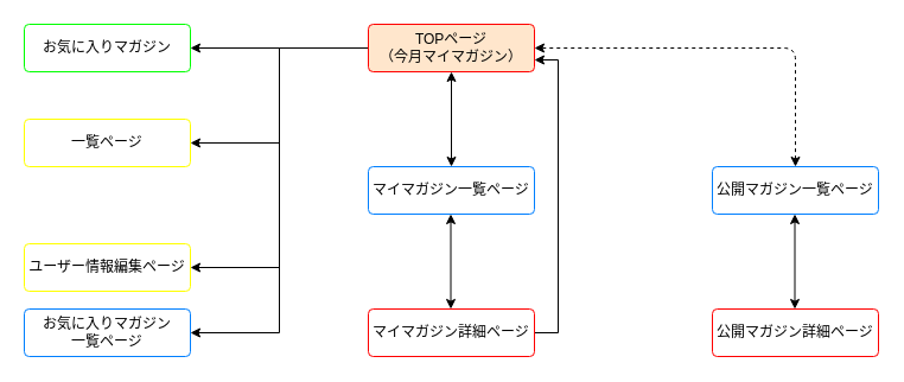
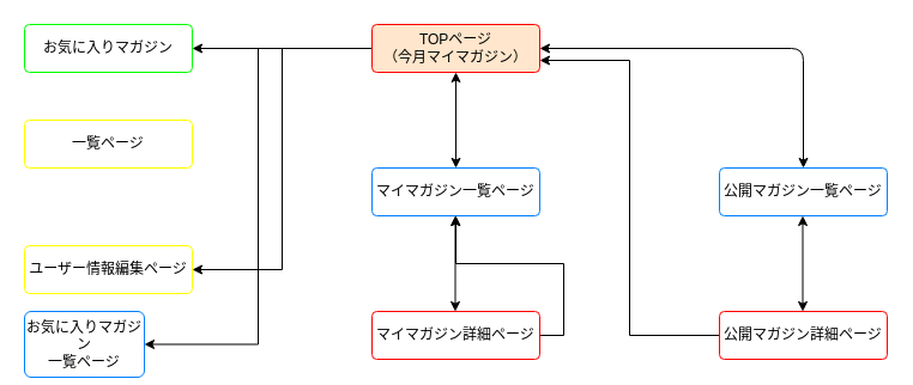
- <mxCell id="19" value="" style="endArrow=classic;startArrow=classic;html=1;exitX=0.5;exitY=0;exitDx=0;exitDy=0;edgeStyle=orthogonalEdgeStyle;entryX=1;entryY=0.5;entryDx=0;entryDy=0;dashed=1;" edge="1" parent="1" source="10" target="6"><mxGeometry width="50" height="50" relative="1" as="geometry"><mxPoint x="400" y="160" as="sourcePoint" /><mxPoint x="400" y="80" as="targetPoint" /></mxGeometry></mxCell>
+ <mxCell id="19" value="" style="endArrow=classic;startArrow=classic;html=1;exitX=0.5;exitY=0;exitDx=0;exitDy=0;edgeStyle=orthogonalEdgeStyle;entryX=1;entryY=0.5;entryDx=0;entryDy=0;" edge="1" parent="1" source="10" target="6"><mxGeometry width="50" height="50" relative="1" as="geometry"><mxPoint x="400" y="160" as="sourcePoint" /><mxPoint x="400" y="80" as="targetPoint" /></mxGeometry></mxCell>
- <mxCell id="2" style="edgeStyle=orthogonalEdgeStyle;rounded=0;orthogonalLoop=1;jettySize=auto;html=1;entryX=1;entryY=0.5;entryDx=0;entryDy=0;" edge="1" parent="1" source="6" target="14"><mxGeometry relative="1" as="geometry" /></mxCell>
- <mxCell id="8" style="edgeStyle=orthogonalEdgeStyle;rounded=0;orthogonalLoop=1;jettySize=auto;html=1;exitX=1;exitY=0.5;exitDx=0;exitDy=0;entryX=1;entryY=0.75;entryDx=0;entryDy=0;" edge="1" parent="1" source="9" target="6"><mxGeometry relative="1" as="geometry" /></mxCell>
+ <mxCell id="8" style="edgeStyle=orthogonalEdgeStyle;rounded=0;orthogonalLoop=1;jettySize=auto;html=1;exitX=1;exitY=0.5;exitDx=0;exitDy=0;" edge="1" parent="1" source="9" target="7"><mxGeometry relative="1" as="geometry" /></mxCell>
+ <mxCell id="11" style="edgeStyle=orthogonalEdgeStyle;rounded=0;orthogonalLoop=1;jettySize=auto;html=1;exitX=0;exitY=0.5;exitDx=0;exitDy=0;entryX=1;entryY=0.75;entryDx=0;entryDy=0;" edge="1" parent="1" source="12" target="6"><mxGeometry relative="1" as="geometry" /></mxCell>
- <mxCell id="15" value="お気に入りマガジン&lt;br&gt;一覧ページ" style="rounded=1;arcSize=10;whiteSpace=wrap;html=1;align=center;strokeColor=#007FFF;" vertex="1" parent="1"><mxGeometry x="20" y="260" width="140" height="40" as="geometry" /></mxCell>
+ <mxCell id="15" value="お気に入りマガジン&lt;br&gt;一覧ページ" style="rounded=1;arcSize=10;whiteSpace=wrap;html=1;align=center;strokeColor=#007FFF;" vertex="1" parent="1"><mxGeometry x="20" y="260" width="100" height="55" as="geometry" /></mxCell>
